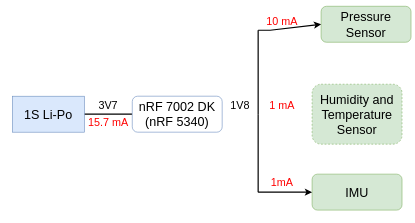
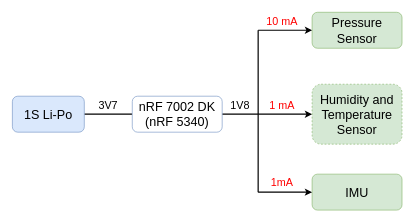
- <mxCell id="6" value="&lt;span style=&quot;font-size: 21px;&quot;&gt;Pressure Sensor&lt;/span&gt;" style="rounded=1;whiteSpace=wrap;html=1;fillColor=#d5e8d4;strokeColor=#82b366;" parent="1" vertex="1"><mxGeometry x="535" y="10" width="150" height="60" as="geometry" /></mxCell>
+ <mxCell id="6" value="&lt;span style=&quot;font-size: 21px;&quot;&gt;Pressure Sensor&lt;/span&gt;" style="rounded=1;whiteSpace=wrap;html=1;fillColor=#d5e8d4;strokeColor=#82b366;" parent="1" vertex="1"><mxGeometry x="520" y="20" width="150" height="60" as="geometry" /></mxCell>
- <mxCell id="3" value="&lt;font style=&quot;font-size: 21px;&quot;&gt;1S Li-Po&lt;/font&gt;" style="whiteSpace=wrap;html=1;fillColor=#dae8fc;strokeColor=#6c8ebf;rounded=0;" parent="1" vertex="1"><mxGeometry x="20" y="160" width="120" height="60" as="geometry" /></mxCell>
+ <mxCell id="3" value="&lt;font style=&quot;font-size: 21px;&quot;&gt;1S Li-Po&lt;/font&gt;" style="rounded=1;whiteSpace=wrap;html=1;fillColor=#dae8fc;strokeColor=#6c8ebf;" parent="1" vertex="1"><mxGeometry x="20" y="160" width="120" height="60" as="geometry" /></mxCell>
+ <mxCell id="4" value="" style="edgeStyle=orthogonalEdgeStyle;rounded=0;orthogonalLoop=1;jettySize=auto;html=1;startSize=11;strokeWidth=2;" parent="1" source="5" target="7" edge="1"><mxGeometry relative="1" as="geometry" /></mxCell>
- <mxCell id="18" value="&lt;font style=&quot;font-size: 18px;&quot;&gt;15.7 mA&lt;/font&gt;" style="text;html=1;align=center;verticalAlign=middle;whiteSpace=wrap;rounded=0;fontColor=#FF0000;" parent="1" vertex="1"><mxGeometry x="145" y="190" width="70" height="30" as="geometry" /></mxCell>
